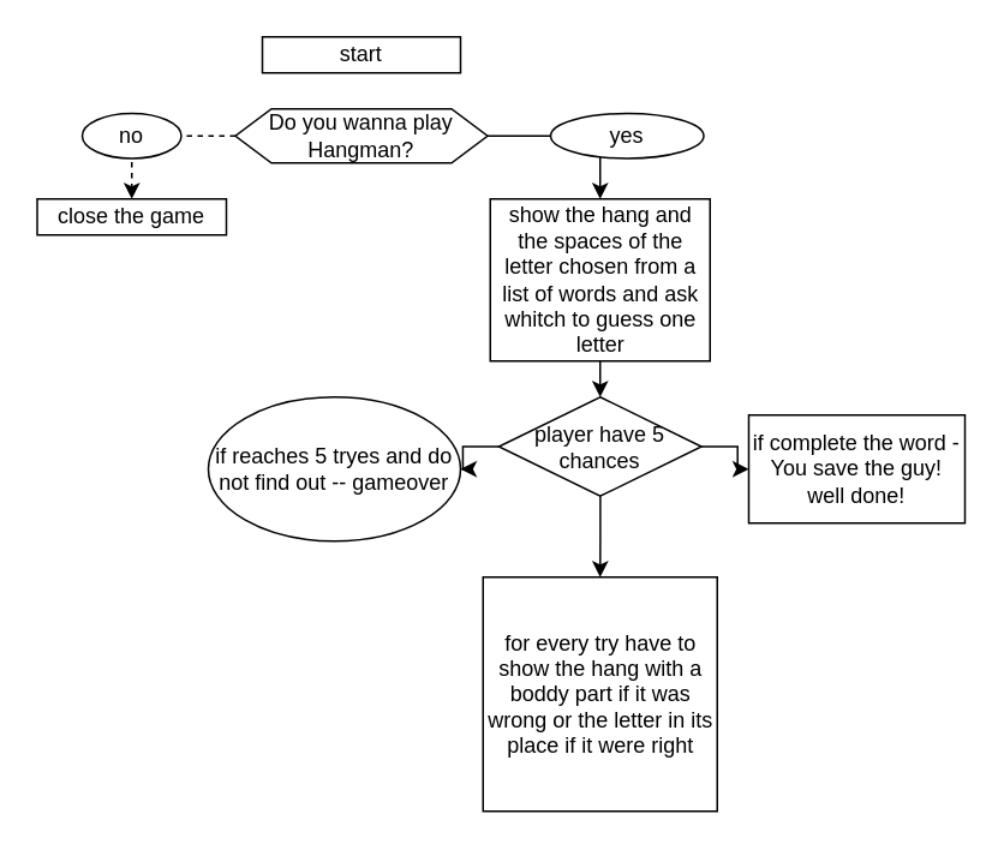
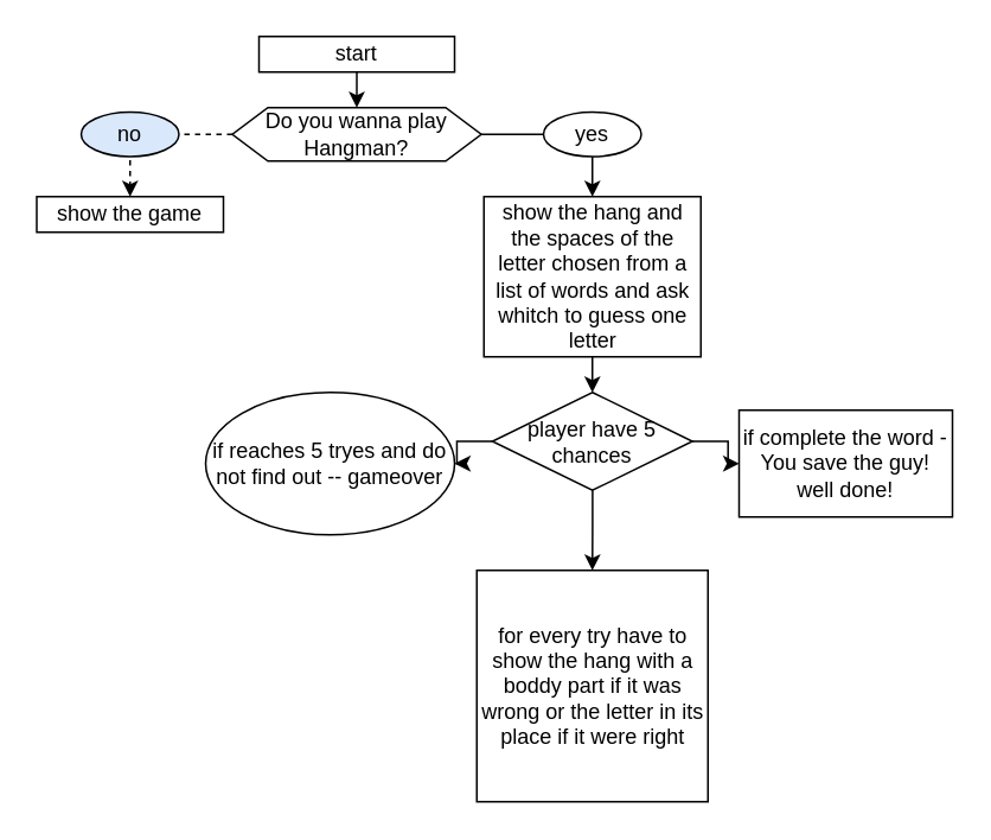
+ <mxCell id="18" value="" style="endArrow=classic;html=1;rounded=0;exitX=0.5;exitY=1;exitDx=0;exitDy=0;entryX=0.5;entryY=0;entryDx=0;entryDy=0;" edge="1" parent="1" source="2" target="5"><mxGeometry width="50" height="50" relative="1" as="geometry"><mxPoint x="375" y="210" as="sourcePoint" /><mxPoint x="425" y="160" as="targetPoint" /><Array as="points" /></mxGeometry></mxCell>
- <mxCell id="6" value="no" style="ellipse;whiteSpace=wrap;html=1;" vertex="1" parent="1"><mxGeometry x="45" y="62.5" width="55" height="25" as="geometry" /></mxCell>
+ <mxCell id="6" value="no" style="ellipse;whiteSpace=wrap;html=1;fillColor=#dae8fc;" vertex="1" parent="1"><mxGeometry x="45" y="62.5" width="55" height="25" as="geometry" /></mxCell>
- <mxCell id="7" value="yes" style="ellipse;whiteSpace=wrap;html=1;" vertex="1" parent="1"><mxGeometry x="305" y="62.5" width="85" height="25" as="geometry" /></mxCell>
+ <mxCell id="7" value="yes" style="ellipse;whiteSpace=wrap;html=1;" vertex="1" parent="1"><mxGeometry x="305" y="62.5" width="55" height="25" as="geometry" /></mxCell>
- <mxCell id="8" value="close the game" style="rounded=0;whiteSpace=wrap;html=1;" vertex="1" parent="1"><mxGeometry x="20" y="110" width="105" height="20" as="geometry" /></mxCell>
+ <mxCell id="8" value="show the game" style="rounded=0;whiteSpace=wrap;html=1;" vertex="1" parent="1"><mxGeometry x="20" y="110" width="105" height="20" as="geometry" /></mxCell>
